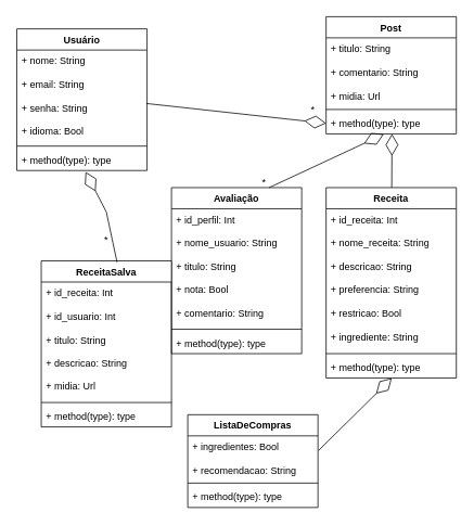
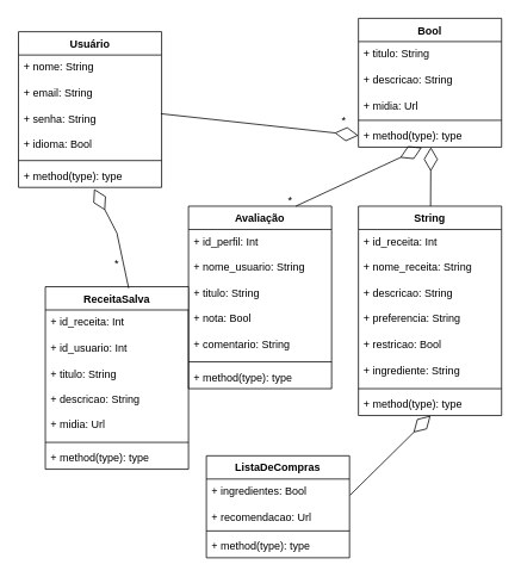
- <mxCell id="6" value="Post" style="swimlane;fontStyle=1;align=center;verticalAlign=top;childLayout=stackLayout;horizontal=1;startSize=26;horizontalStack=0;resizeParent=1;resizeParentMax=0;resizeLast=0;collapsible=1;marginBottom=0;whiteSpace=wrap;html=1;" vertex="1" parent="1"><mxGeometry x="400" y="20" width="160" height="144" as="geometry" /></mxCell>
+ <mxCell id="6" value="Bool" style="swimlane;fontStyle=1;align=center;verticalAlign=top;childLayout=stackLayout;horizontal=1;startSize=26;horizontalStack=0;resizeParent=1;resizeParentMax=0;resizeLast=0;collapsible=1;marginBottom=0;whiteSpace=wrap;html=1;" vertex="1" parent="1"><mxGeometry x="400" y="20" width="160" height="144" as="geometry" /></mxCell>
- <mxCell id="7" value="+ titulo: String&lt;div&gt;&lt;br&gt;&lt;/div&gt;&lt;div&gt;+ comentario: String&lt;/div&gt;&lt;div&gt;&lt;br&gt;&lt;/div&gt;&lt;div&gt;+ midia: Url&lt;/div&gt;" style="text;strokeColor=none;fillColor=none;align=left;verticalAlign=top;spacingLeft=4;spacingRight=4;overflow=hidden;rotatable=0;points=[[0,0.5],[1,0.5]];portConstraint=eastwest;whiteSpace=wrap;html=1;" vertex="1" parent="6"><mxGeometry y="26" width="160" height="84" as="geometry" /></mxCell>
+ <mxCell id="7" value="+ titulo: String&lt;div&gt;&lt;br&gt;&lt;/div&gt;&lt;div&gt;+ descricao: String&lt;/div&gt;&lt;div&gt;&lt;br&gt;&lt;/div&gt;&lt;div&gt;+ midia: Url&lt;/div&gt;" style="text;strokeColor=none;fillColor=none;align=left;verticalAlign=top;spacingLeft=4;spacingRight=4;overflow=hidden;rotatable=0;points=[[0,0.5],[1,0.5]];portConstraint=eastwest;whiteSpace=wrap;html=1;" vertex="1" parent="6"><mxGeometry y="26" width="160" height="84" as="geometry" /></mxCell>
- <mxCell id="14" value="Receita" style="swimlane;fontStyle=1;align=center;verticalAlign=top;childLayout=stackLayout;horizontal=1;startSize=26;horizontalStack=0;resizeParent=1;resizeParentMax=0;resizeLast=0;collapsible=1;marginBottom=0;whiteSpace=wrap;html=1;" vertex="1" parent="1"><mxGeometry x="400" y="230" width="160" height="234" as="geometry" /></mxCell>
+ <mxCell id="14" value="String" style="swimlane;fontStyle=1;align=center;verticalAlign=top;childLayout=stackLayout;horizontal=1;startSize=26;horizontalStack=0;resizeParent=1;resizeParentMax=0;resizeLast=0;collapsible=1;marginBottom=0;whiteSpace=wrap;html=1;" vertex="1" parent="1"><mxGeometry x="400" y="230" width="160" height="234" as="geometry" /></mxCell>
- <mxCell id="19" value="+ ingredientes: Bool&lt;div&gt;&lt;br&gt;&lt;/div&gt;&lt;div&gt;+ recomendacao: String&lt;/div&gt;&lt;div&gt;&lt;br&gt;&lt;/div&gt;&lt;div&gt;&lt;br&gt;&lt;/div&gt;" style="text;strokeColor=none;fillColor=none;align=left;verticalAlign=top;spacingLeft=4;spacingRight=4;overflow=hidden;rotatable=0;points=[[0,0.5],[1,0.5]];portConstraint=eastwest;whiteSpace=wrap;html=1;" vertex="1" parent="18"><mxGeometry y="26" width="160" height="54" as="geometry" /></mxCell>
+ <mxCell id="19" value="+ ingredientes: Bool&lt;div&gt;&lt;br&gt;&lt;/div&gt;&lt;div&gt;+ recomendacao: Url&lt;/div&gt;&lt;div&gt;&lt;br&gt;&lt;/div&gt;&lt;div&gt;&lt;br&gt;&lt;/div&gt;" style="text;strokeColor=none;fillColor=none;align=left;verticalAlign=top;spacingLeft=4;spacingRight=4;overflow=hidden;rotatable=0;points=[[0,0.5],[1,0.5]];portConstraint=eastwest;whiteSpace=wrap;html=1;" vertex="1" parent="18"><mxGeometry y="26" width="160" height="54" as="geometry" /></mxCell>
